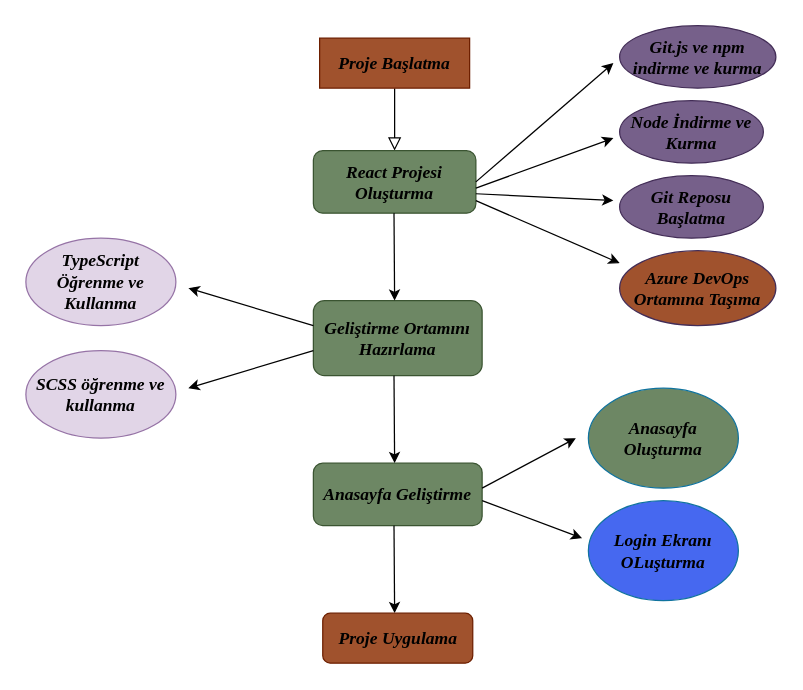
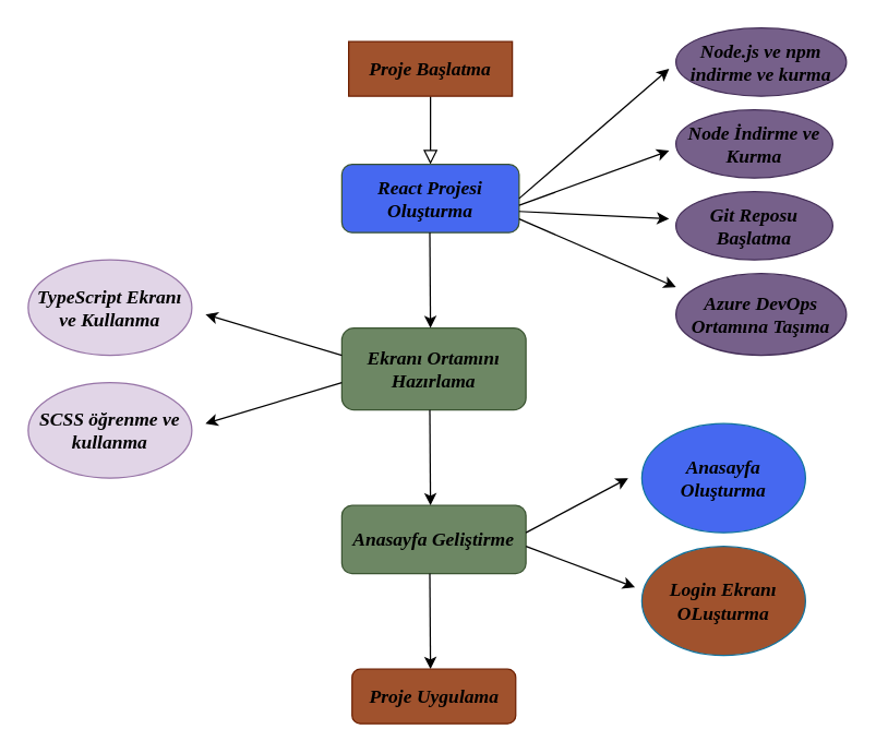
- <mxCell id="25" value="&lt;h3&gt;&lt;b&gt;&lt;i&gt;&lt;font color=&quot;#000000&quot; face=&quot;Comic Sans MS&quot;&gt;Git.js ve npm indirme ve kurma&lt;/font&gt;&lt;/i&gt;&lt;/b&gt;&lt;/h3&gt;" style="ellipse;whiteSpace=wrap;html=1;fillColor=#76608a;fontColor=#ffffff;strokeColor=#432D57;" vertex="1" parent="1"><mxGeometry x="495" y="20" width="125" height="50" as="geometry" /></mxCell>
+ <mxCell id="25" value="&lt;h3&gt;&lt;b&gt;&lt;i&gt;&lt;font color=&quot;#000000&quot; face=&quot;Comic Sans MS&quot;&gt;Node.js ve npm indirme ve kurma&lt;/font&gt;&lt;/i&gt;&lt;/b&gt;&lt;/h3&gt;" style="ellipse;whiteSpace=wrap;html=1;fillColor=#76608a;fontColor=#ffffff;strokeColor=#432D57;" vertex="1" parent="1"><mxGeometry x="495" y="20" width="125" height="50" as="geometry" /></mxCell>
- <mxCell id="4" value="&lt;h3&gt;&lt;i&gt;&lt;b&gt;&lt;font color=&quot;#000000&quot; face=&quot;Comic Sans MS&quot;&gt;React Projesi Oluşturma&lt;/font&gt;&lt;/b&gt;&lt;/i&gt;&lt;/h3&gt;" style="rounded=1;whiteSpace=wrap;html=1;fontSize=12;glass=0;strokeWidth=1;shadow=0;fillColor=#6d8764;fontColor=#ffffff;strokeColor=#3A5431;" parent="1" vertex="1"><mxGeometry x="250" y="120" width="130" height="50" as="geometry" /></mxCell>
+ <mxCell id="4" value="&lt;h3&gt;&lt;i&gt;&lt;b&gt;&lt;font color=&quot;#000000&quot; face=&quot;Comic Sans MS&quot;&gt;React Projesi Oluşturma&lt;/font&gt;&lt;/b&gt;&lt;/i&gt;&lt;/h3&gt;" style="rounded=1;whiteSpace=wrap;html=1;fontSize=12;glass=0;strokeWidth=1;shadow=0;fillColor=#4668f0;fontColor=#ffffff;strokeColor=#3A5431;" parent="1" vertex="1"><mxGeometry x="250" y="120" width="130" height="50" as="geometry" /></mxCell>
- <mxCell id="17" value="&lt;h3&gt;&lt;b&gt;&lt;i&gt;&lt;font color=&quot;#000000&quot; face=&quot;Comic Sans MS&quot;&gt;TypeScript Öğrenme ve Kullanma&lt;/font&gt;&lt;/i&gt;&lt;/b&gt;&lt;/h3&gt;" style="ellipse;whiteSpace=wrap;html=1;fillColor=#e1d5e7;strokeColor=#9673a6;" vertex="1" parent="1"><mxGeometry x="20" y="190" width="120" height="70" as="geometry" /></mxCell>
+ <mxCell id="17" value="&lt;h3&gt;&lt;b&gt;&lt;i&gt;&lt;font color=&quot;#000000&quot; face=&quot;Comic Sans MS&quot;&gt;TypeScript Ekranı ve Kullanma&lt;/font&gt;&lt;/i&gt;&lt;/b&gt;&lt;/h3&gt;" style="ellipse;whiteSpace=wrap;html=1;fillColor=#e1d5e7;strokeColor=#9673a6;" vertex="1" parent="1"><mxGeometry x="20" y="190" width="120" height="70" as="geometry" /></mxCell>
- <mxCell id="12" value="&lt;h3&gt;&lt;b&gt;&lt;i&gt;&lt;font color=&quot;#000000&quot; face=&quot;Comic Sans MS&quot;&gt;Azure DevOps Ortamına Taşıma&lt;/font&gt;&lt;/i&gt;&lt;/b&gt;&lt;/h3&gt;" style="ellipse;whiteSpace=wrap;html=1;fillColor=#a0522d;fontColor=#ffffff;strokeColor=#432D57;" vertex="1" parent="1"><mxGeometry x="495" y="200" width="125" height="60" as="geometry" /></mxCell>
+ <mxCell id="12" value="&lt;h3&gt;&lt;b&gt;&lt;i&gt;&lt;font color=&quot;#000000&quot; face=&quot;Comic Sans MS&quot;&gt;Azure DevOps Ortamına Taşıma&lt;/font&gt;&lt;/i&gt;&lt;/b&gt;&lt;/h3&gt;" style="ellipse;whiteSpace=wrap;html=1;fillColor=#76608a;fontColor=#ffffff;strokeColor=#432D57;" vertex="1" parent="1"><mxGeometry x="495" y="200" width="125" height="60" as="geometry" /></mxCell>
- <mxCell id="6" value="&lt;h3&gt;&lt;i&gt;&lt;b&gt;&lt;font color=&quot;#000000&quot; face=&quot;Comic Sans MS&quot;&gt;Geliştirme Ortamını Hazırlama&lt;/font&gt;&lt;/b&gt;&lt;/i&gt;&lt;/h3&gt;" style="rounded=1;whiteSpace=wrap;html=1;fontSize=12;glass=0;strokeWidth=1;shadow=0;fillColor=#6d8764;fontColor=#ffffff;strokeColor=#3A5431;" parent="1" vertex="1"><mxGeometry x="250" y="240" width="135" height="60" as="geometry" /></mxCell>
+ <mxCell id="6" value="&lt;h3&gt;&lt;i&gt;&lt;b&gt;&lt;font color=&quot;#000000&quot; face=&quot;Comic Sans MS&quot;&gt;Ekranı Ortamını Hazırlama&lt;/font&gt;&lt;/b&gt;&lt;/i&gt;&lt;/h3&gt;" style="rounded=1;whiteSpace=wrap;html=1;fontSize=12;glass=0;strokeWidth=1;shadow=0;fillColor=#6d8764;fontColor=#ffffff;strokeColor=#3A5431;" parent="1" vertex="1"><mxGeometry x="250" y="240" width="135" height="60" as="geometry" /></mxCell>
- <mxCell id="21" value="&lt;h3&gt;&lt;b&gt;&lt;i&gt;&lt;font color=&quot;#000000&quot; face=&quot;Comic Sans MS&quot;&gt;Anasayfa Oluşturma&lt;/font&gt;&lt;/i&gt;&lt;/b&gt;&lt;/h3&gt;" style="ellipse;whiteSpace=wrap;html=1;fillColor=#6d8764;strokeColor=#10739e;" vertex="1" parent="1"><mxGeometry x="470" y="310" width="120" height="80" as="geometry" /></mxCell>
+ <mxCell id="21" value="&lt;h3&gt;&lt;b&gt;&lt;i&gt;&lt;font color=&quot;#000000&quot; face=&quot;Comic Sans MS&quot;&gt;Anasayfa Oluşturma&lt;/font&gt;&lt;/i&gt;&lt;/b&gt;&lt;/h3&gt;" style="ellipse;whiteSpace=wrap;html=1;fillColor=#4668F0;strokeColor=#10739e;" vertex="1" parent="1"><mxGeometry x="470" y="310" width="120" height="80" as="geometry" /></mxCell>
- <mxCell id="22" value="&lt;h3&gt;&lt;b&gt;&lt;i&gt;&lt;font color=&quot;#000000&quot; face=&quot;Comic Sans MS&quot;&gt;Login Ekranı OLuşturma&lt;/font&gt;&lt;/i&gt;&lt;/b&gt;&lt;/h3&gt;" style="ellipse;whiteSpace=wrap;html=1;fillColor=#4668F0;strokeColor=#10739e;" vertex="1" parent="1"><mxGeometry x="470" y="400" width="120" height="80" as="geometry" /></mxCell>
+ <mxCell id="22" value="&lt;h3&gt;&lt;b&gt;&lt;i&gt;&lt;font color=&quot;#000000&quot; face=&quot;Comic Sans MS&quot;&gt;Login Ekranı OLuşturma&lt;/font&gt;&lt;/i&gt;&lt;/b&gt;&lt;/h3&gt;" style="ellipse;whiteSpace=wrap;html=1;fillColor=#a0522d;strokeColor=#10739e;" vertex="1" parent="1"><mxGeometry x="470" y="400" width="120" height="80" as="geometry" /></mxCell>
